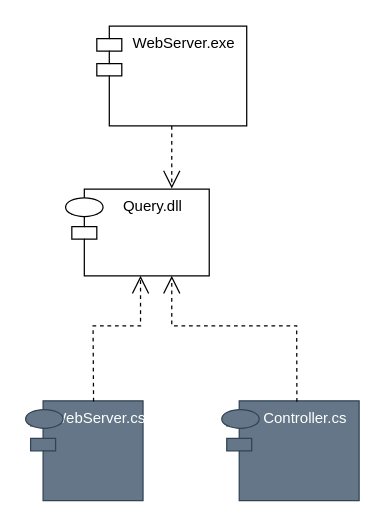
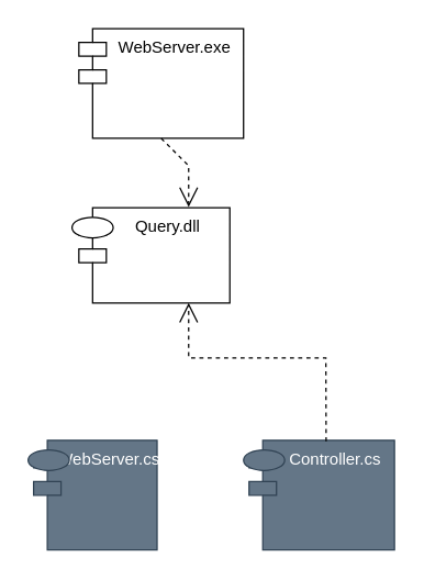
- <mxCell id="2" value="WebServer.exe" style="shape=module;align=left;spacingLeft=20;align=center;verticalAlign=top;" vertex="1" parent="1"><mxGeometry x="77" y="20" width="120" height="80" as="geometry" /></mxCell>
+ <mxCell id="2" value="WebServer.exe" style="shape=module;align=left;spacingLeft=20;align=center;verticalAlign=top;" vertex="1" parent="1"><mxGeometry x="57" y="20" width="120" height="80" as="geometry" /></mxCell>
- <mxCell id="8" value="" style="endArrow=open;endSize=12;dashed=1;html=1;rounded=0;exitX=0.56;exitY=0.006;exitDx=0;exitDy=0;exitPerimeter=0;entryX=0.5;entryY=1;entryDx=0;entryDy=0;" edge="1" parent="1" source="5" target="3"><mxGeometry x="-0.069" y="-12" width="160" relative="1" as="geometry"><mxPoint x="122" y="160.5" as="sourcePoint" /><mxPoint x="122" y="80" as="targetPoint" /><mxPoint as="offset" /><Array as="points"><mxPoint x="74" y="260" /><mxPoint x="112" y="260" /><mxPoint x="112" y="230" /></Array></mxGeometry></mxCell>
